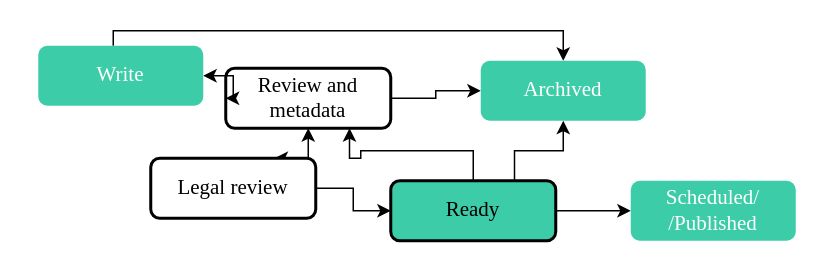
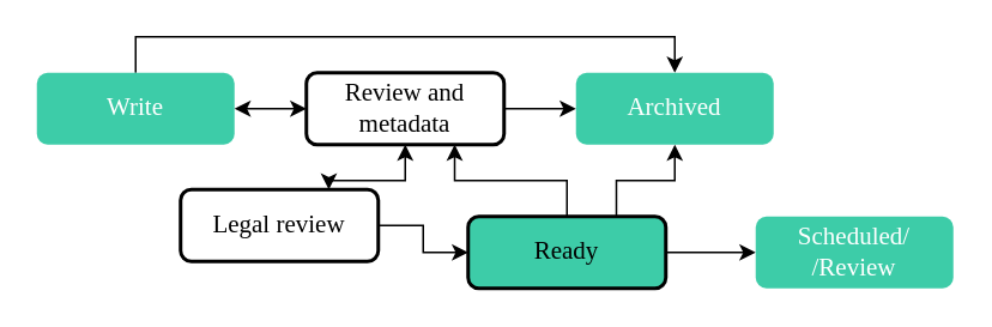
- <mxCell id="4" value="Write" style="rounded=1;whiteSpace=wrap;html=1;fillColor=#3DCCA8;strokeColor=none;fontStyle=0;perimeterSpacing=0;shadow=0;glass=0;comic=0;strokeWidth=2;fontColor=#FFFFFF;fontFamily=Work Sans;fontSize=14;fontSource=https%3A%2F%2Ffonts.googleapis.com%2Fcss%3Ffamily%3DWork%2BSans;" parent="1" vertex="1"><mxGeometry x="25" y="30" width="110" height="40" as="geometry" /></mxCell>
+ <mxCell id="4" value="Write" style="rounded=1;whiteSpace=wrap;html=1;fillColor=#3DCCA8;strokeColor=none;fontStyle=0;perimeterSpacing=0;shadow=0;glass=0;comic=0;strokeWidth=2;fontColor=#FFFFFF;fontFamily=Work Sans;fontSize=14;fontSource=https%3A%2F%2Ffonts.googleapis.com%2Fcss%3Ffamily%3DWork%2BSans;" parent="1" vertex="1"><mxGeometry x="20" y="40" width="110" height="40" as="geometry" /></mxCell>
- <mxCell id="7" value="Review and metadata" style="rounded=1;whiteSpace=wrap;html=1;fillColor=none;strokeColor=#000000;fontStyle=0;strokeWidth=2;fontFamily=Work Sans;fontSize=14;fontSource=https%3A%2F%2Ffonts.googleapis.com%2Fcss%3Ffamily%3DWork%2BSans;" parent="1" vertex="1"><mxGeometry x="150" y="45" width="110" height="40" as="geometry" /></mxCell>
+ <mxCell id="7" value="Review and metadata" style="rounded=1;whiteSpace=wrap;html=1;fillColor=none;strokeColor=#000000;fontStyle=0;strokeWidth=2;fontFamily=Work Sans;fontSize=14;fontSource=https%3A%2F%2Ffonts.googleapis.com%2Fcss%3Ffamily%3DWork%2BSans;" parent="1" vertex="1"><mxGeometry x="170" y="40" width="110" height="40" as="geometry" /></mxCell>
- <mxCell id="14" value="Scheduled/&lt;br style=&quot;font-size: 14px;&quot;&gt;/Published" style="rounded=1;whiteSpace=wrap;html=1;fillColor=#3DCCA8;strokeColor=none;fontStyle=0;strokeWidth=2;fontFamily=Work Sans;fontSize=14;fontColor=#FFFFFF;fontSource=https%3A%2F%2Ffonts.googleapis.com%2Fcss%3Ffamily%3DWork%2BSans;" parent="1" vertex="1"><mxGeometry x="420" y="120" width="110" height="40" as="geometry" /></mxCell>
+ <mxCell id="14" value="Scheduled/&lt;br style=&quot;font-size: 14px;&quot;&gt;/Review" style="rounded=1;whiteSpace=wrap;html=1;fillColor=#3DCCA8;strokeColor=none;fontStyle=0;strokeWidth=2;fontFamily=Work Sans;fontSize=14;fontColor=#FFFFFF;fontSource=https%3A%2F%2Ffonts.googleapis.com%2Fcss%3Ffamily%3DWork%2BSans;" parent="1" vertex="1"><mxGeometry x="420" y="120" width="110" height="40" as="geometry" /></mxCell>
